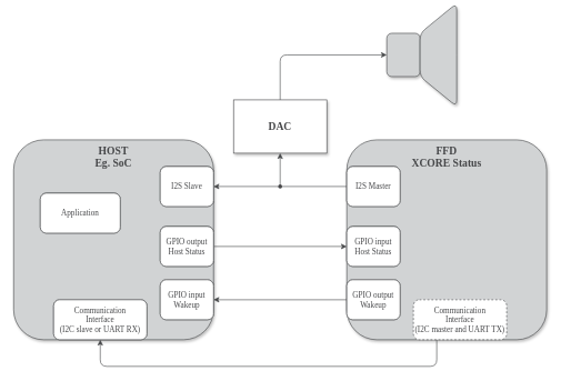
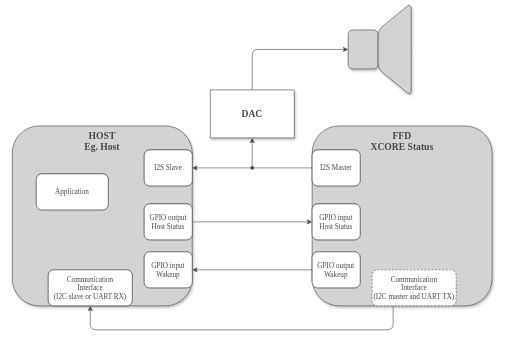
- <mxCell id="2" value="HOST&lt;br style=&quot;font-size: 16px;&quot;&gt;Eg. SoC" style="whiteSpace=wrap;html=1;aspect=fixed;verticalAlign=top;fontSize=16;rounded=1;labelBackgroundColor=none;fillColor=#D1D3D4;strokeColor=#464749;fontColor=#464749;fontFamily=Arial Nova Light;labelBorderColor=none;shadow=1;fontStyle=1" parent="1" vertex="1"><mxGeometry x="20" y="180" width="300" height="300" as="geometry" /></mxCell>
+ <mxCell id="2" value="HOST&lt;br style=&quot;font-size: 16px;&quot;&gt;Eg. Host" style="whiteSpace=wrap;html=1;aspect=fixed;verticalAlign=top;fontSize=16;rounded=1;labelBackgroundColor=none;fillColor=#D1D3D4;strokeColor=#464749;fontColor=#464749;fontFamily=Arial Nova Light;labelBorderColor=none;shadow=1;fontStyle=1" parent="1" vertex="1"><mxGeometry x="20" y="180" width="300" height="300" as="geometry" /></mxCell>
